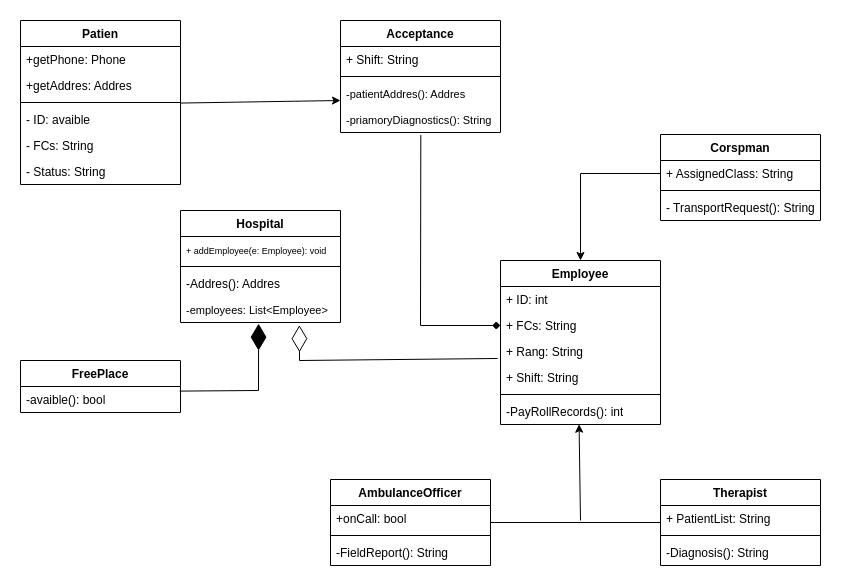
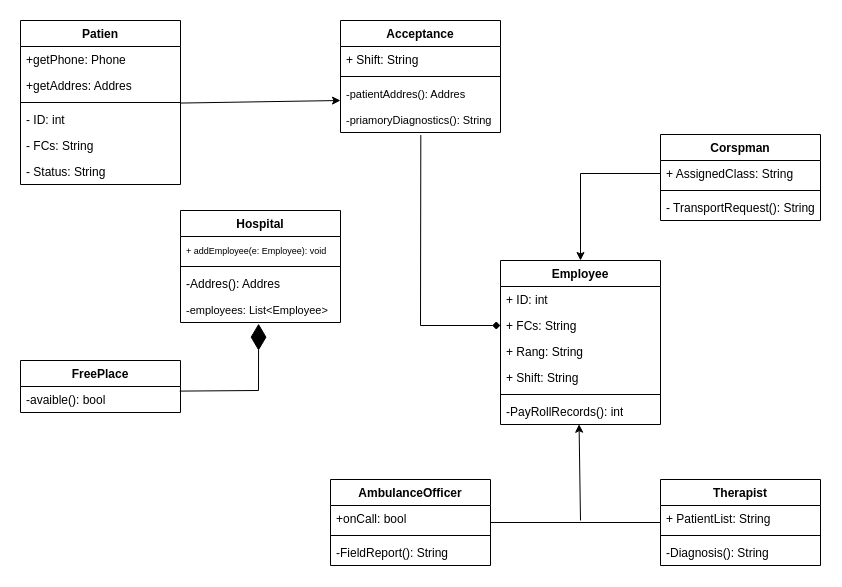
- <mxCell id="6" value="- ID: avaible" style="text;strokeColor=none;fillColor=none;align=left;verticalAlign=top;spacingLeft=4;spacingRight=4;overflow=hidden;rotatable=0;points=[[0,0.5],[1,0.5]];portConstraint=eastwest;whiteSpace=wrap;html=1;" vertex="1" parent="2"><mxGeometry y="86" width="160" height="26" as="geometry" /></mxCell>
+ <mxCell id="6" value="- ID: int" style="text;strokeColor=none;fillColor=none;align=left;verticalAlign=top;spacingLeft=4;spacingRight=4;overflow=hidden;rotatable=0;points=[[0,0.5],[1,0.5]];portConstraint=eastwest;whiteSpace=wrap;html=1;" vertex="1" parent="2"><mxGeometry y="86" width="160" height="26" as="geometry" /></mxCell>
- <mxCell id="46" value="" style="endArrow=diamondThin;endFill=0;endSize=24;html=1;rounded=0;entryX=0.743;entryY=1.103;entryDx=0;entryDy=0;entryPerimeter=0;exitX=-0.018;exitY=0.769;exitDx=0;exitDy=0;exitPerimeter=0;" edge="1" parent="1" source="24" target="18"><mxGeometry width="160" relative="1" as="geometry"><mxPoint x="270" y="340" as="sourcePoint" /><mxPoint x="430" y="340" as="targetPoint" /><Array as="points"><mxPoint x="299" y="360" /></Array></mxGeometry></mxCell>
